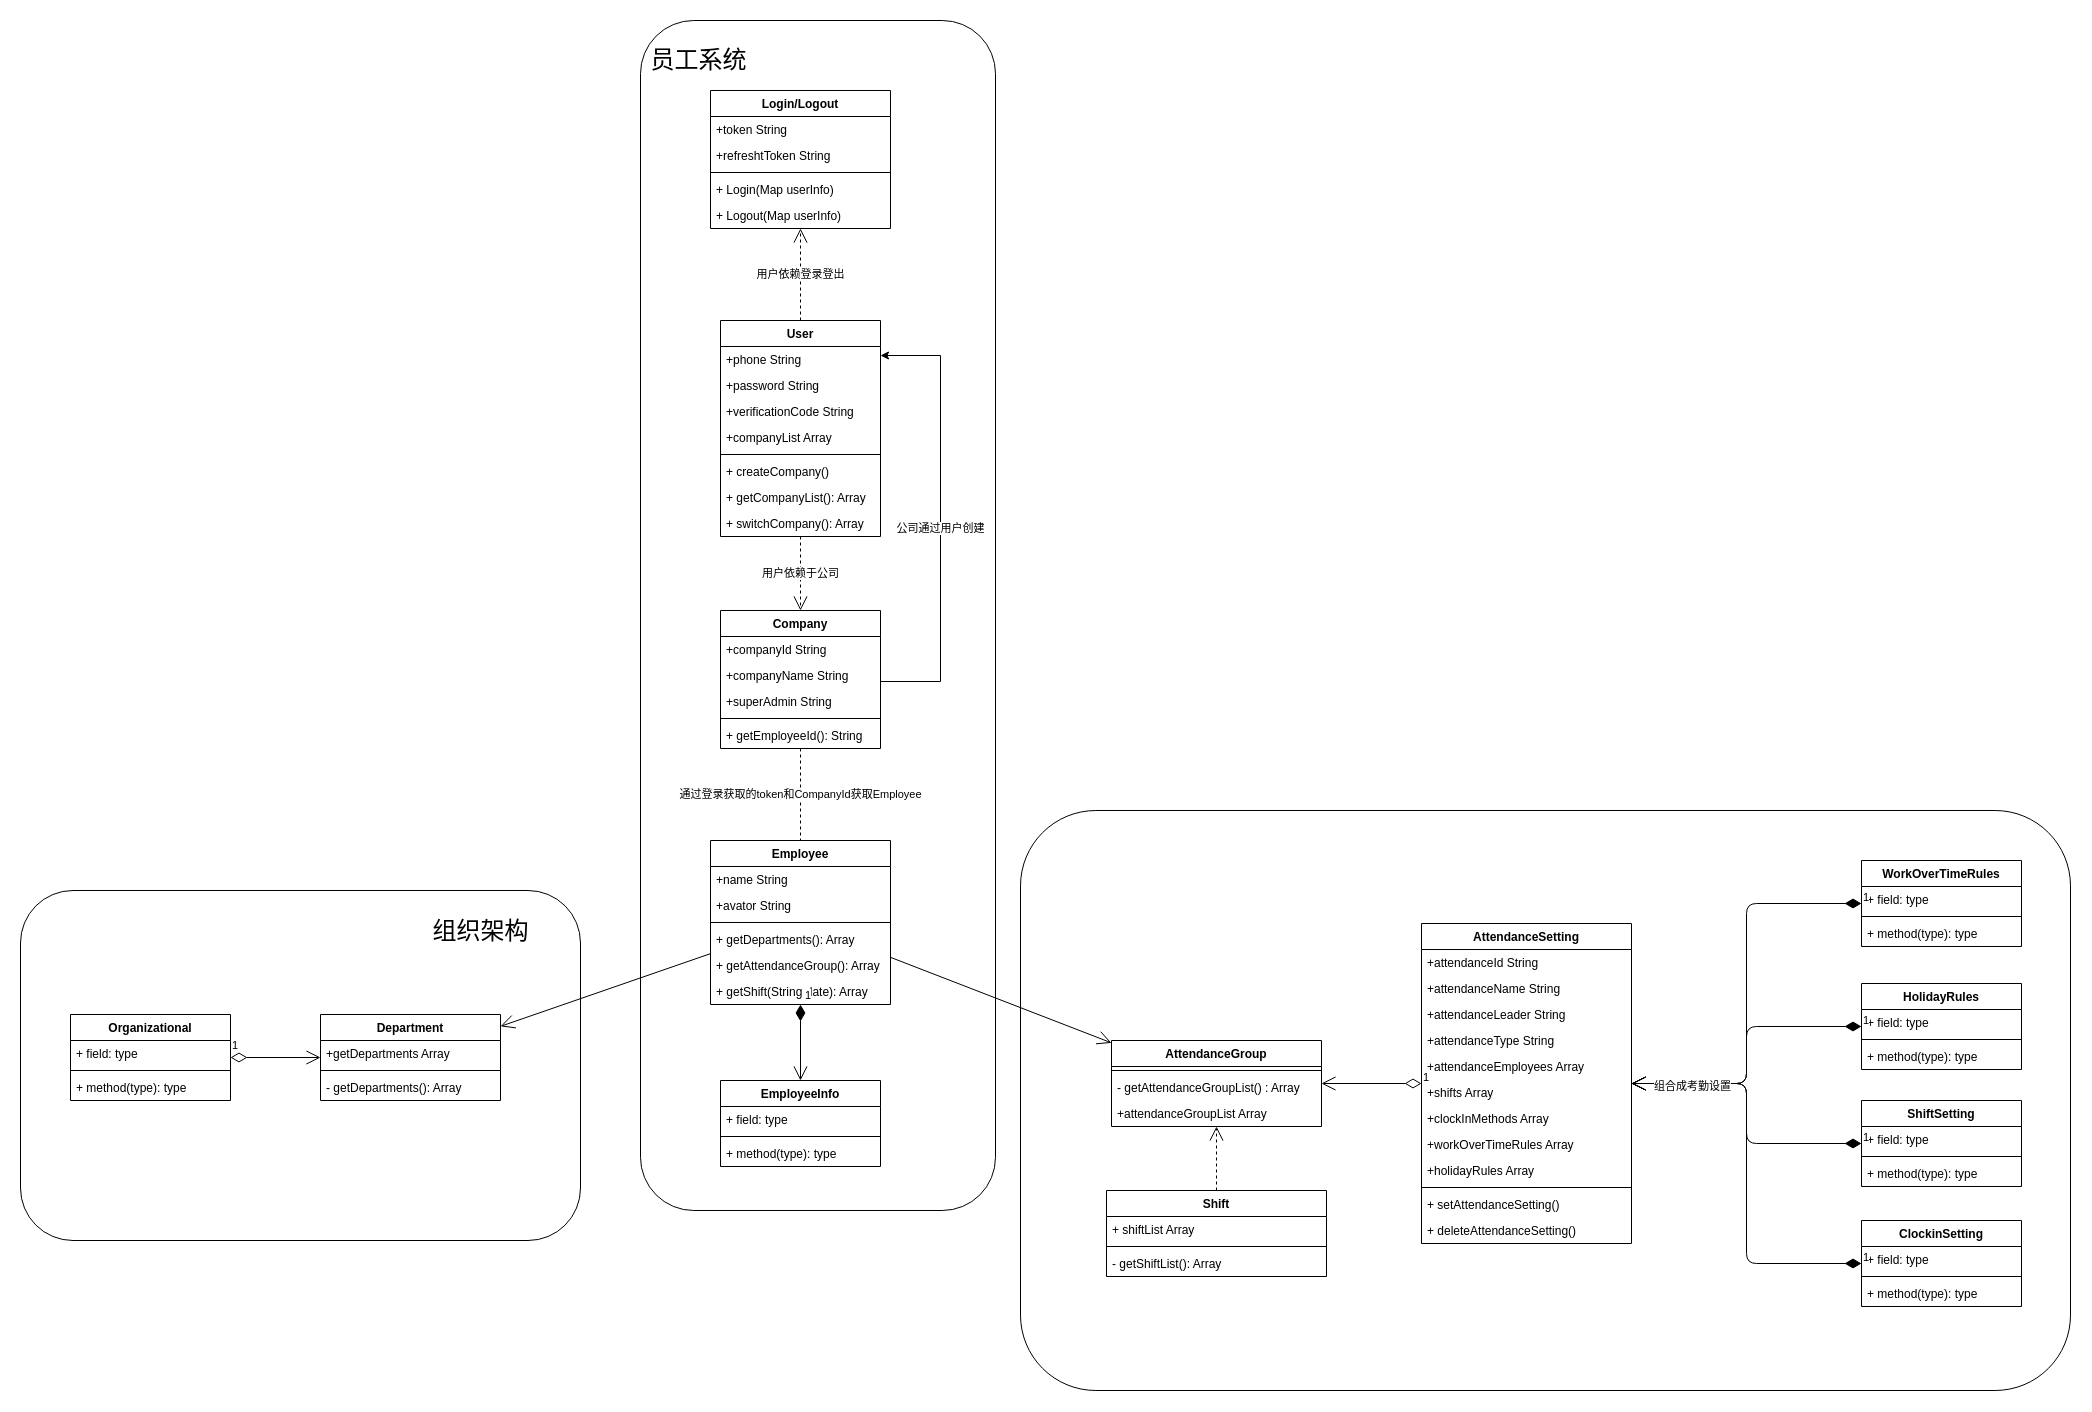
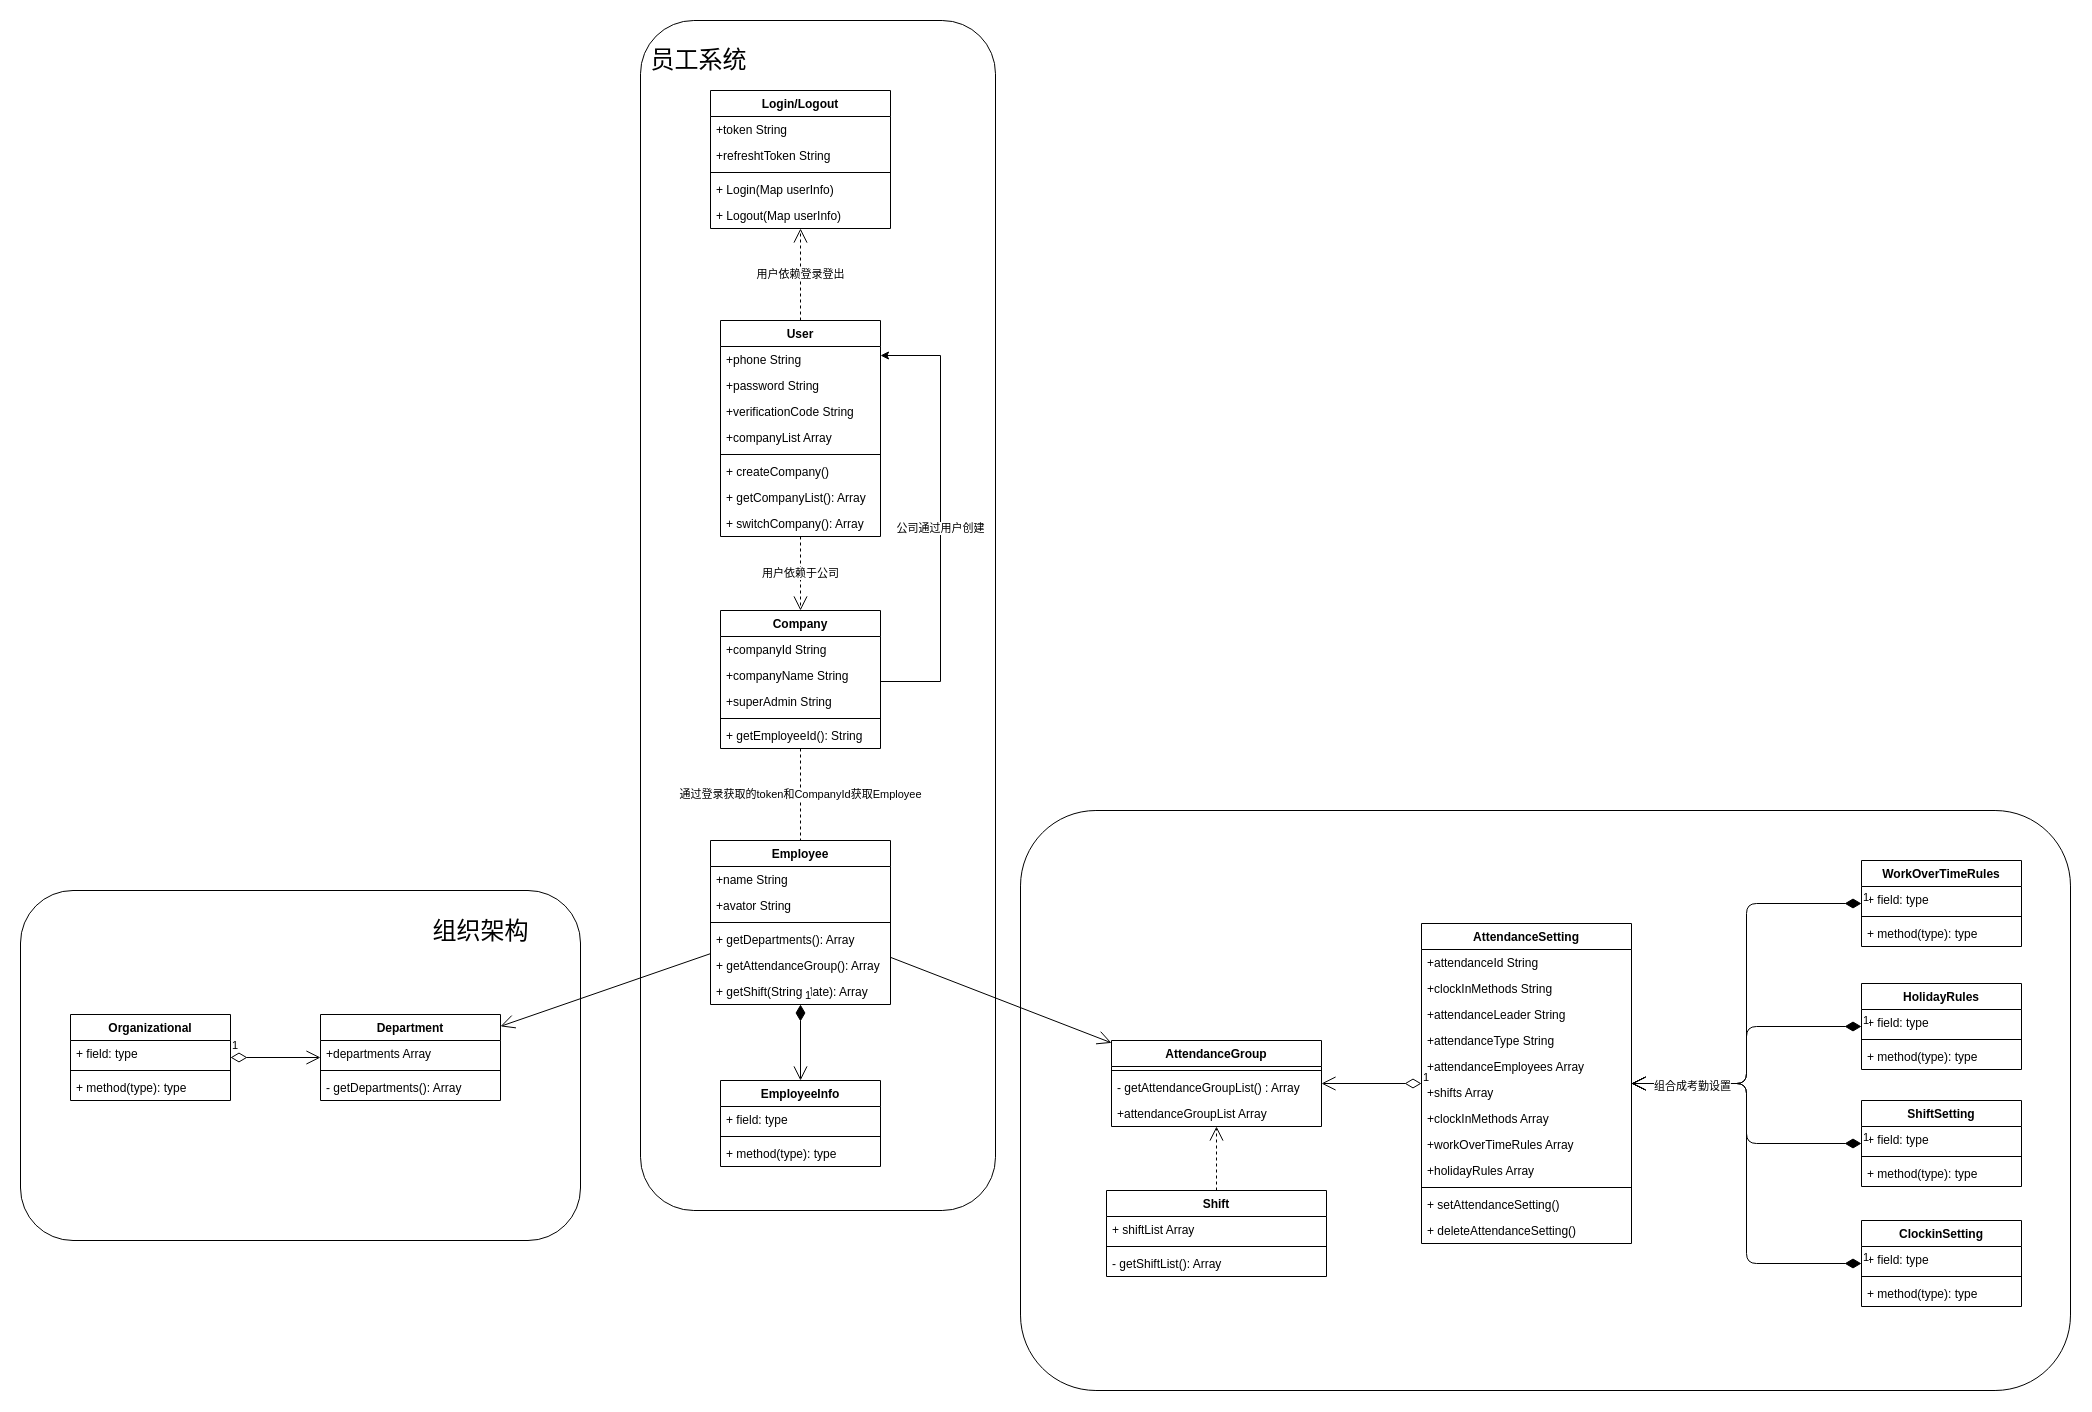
- <mxCell id="55" value="+attendanceName String" style="text;strokeColor=none;fillColor=none;align=left;verticalAlign=top;spacingLeft=4;spacingRight=4;overflow=hidden;rotatable=0;points=[[0,0.5],[1,0.5]];portConstraint=eastwest;" vertex="1" parent="53"><mxGeometry y="52" width="210" height="26" as="geometry" /></mxCell>
+ <mxCell id="55" value="+clockInMethods String" style="text;strokeColor=none;fillColor=none;align=left;verticalAlign=top;spacingLeft=4;spacingRight=4;overflow=hidden;rotatable=0;points=[[0,0.5],[1,0.5]];portConstraint=eastwest;" vertex="1" parent="53"><mxGeometry y="52" width="210" height="26" as="geometry" /></mxCell>
- <mxCell id="13" value="+getDepartments Array" style="text;strokeColor=none;fillColor=none;align=left;verticalAlign=top;spacingLeft=4;spacingRight=4;overflow=hidden;rotatable=0;points=[[0,0.5],[1,0.5]];portConstraint=eastwest;" parent="12" vertex="1"><mxGeometry y="26" width="180" height="26" as="geometry" /></mxCell>
+ <mxCell id="13" value="+departments Array" style="text;strokeColor=none;fillColor=none;align=left;verticalAlign=top;spacingLeft=4;spacingRight=4;overflow=hidden;rotatable=0;points=[[0,0.5],[1,0.5]];portConstraint=eastwest;" parent="12" vertex="1"><mxGeometry y="26" width="180" height="26" as="geometry" /></mxCell>
